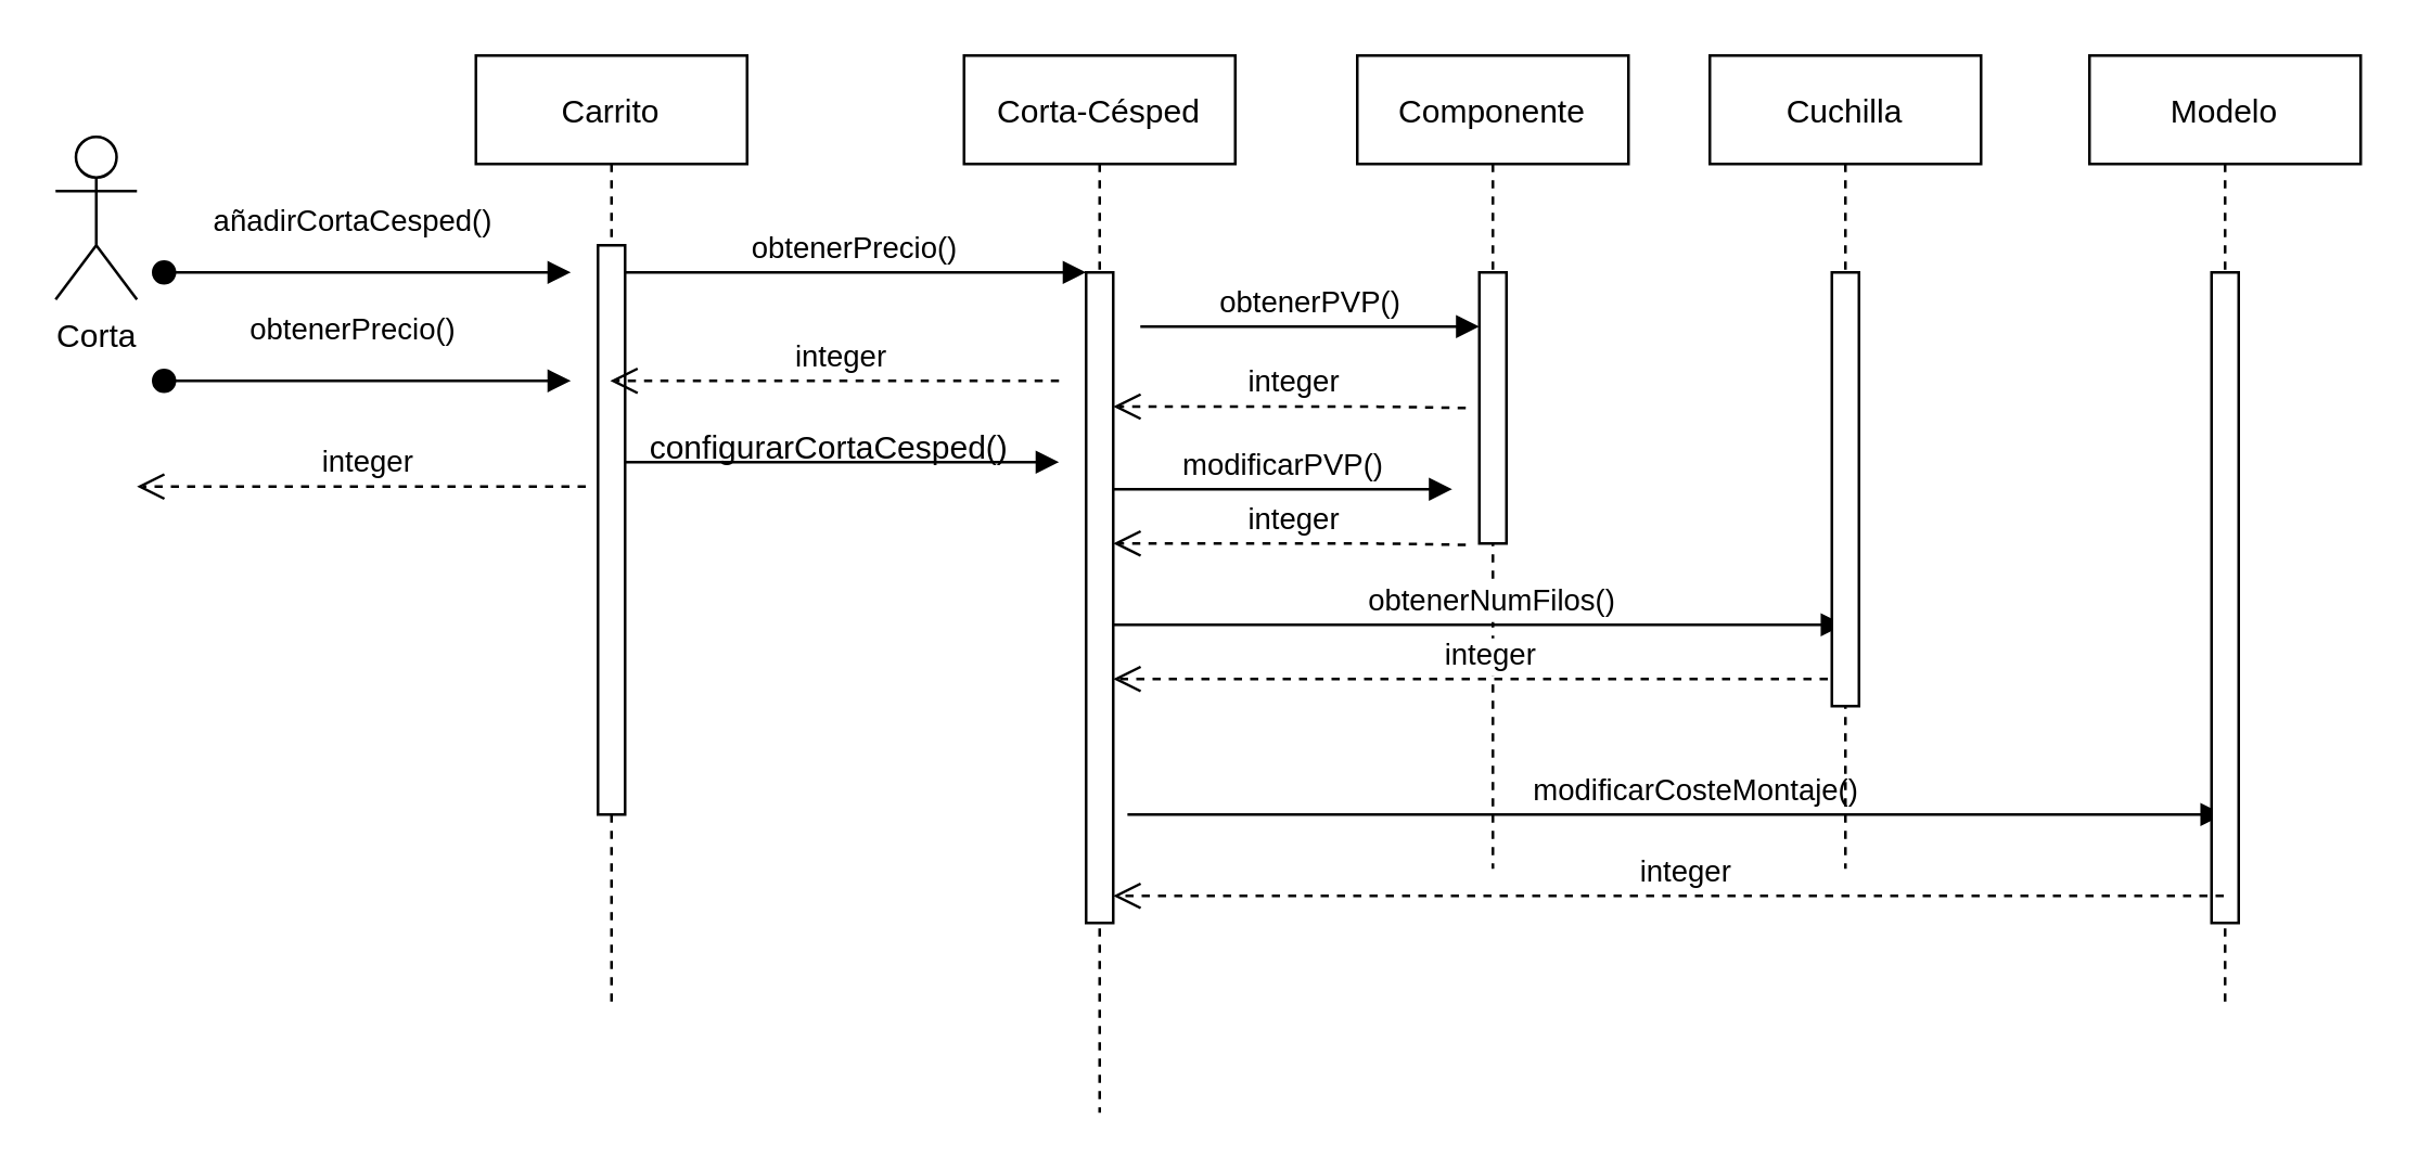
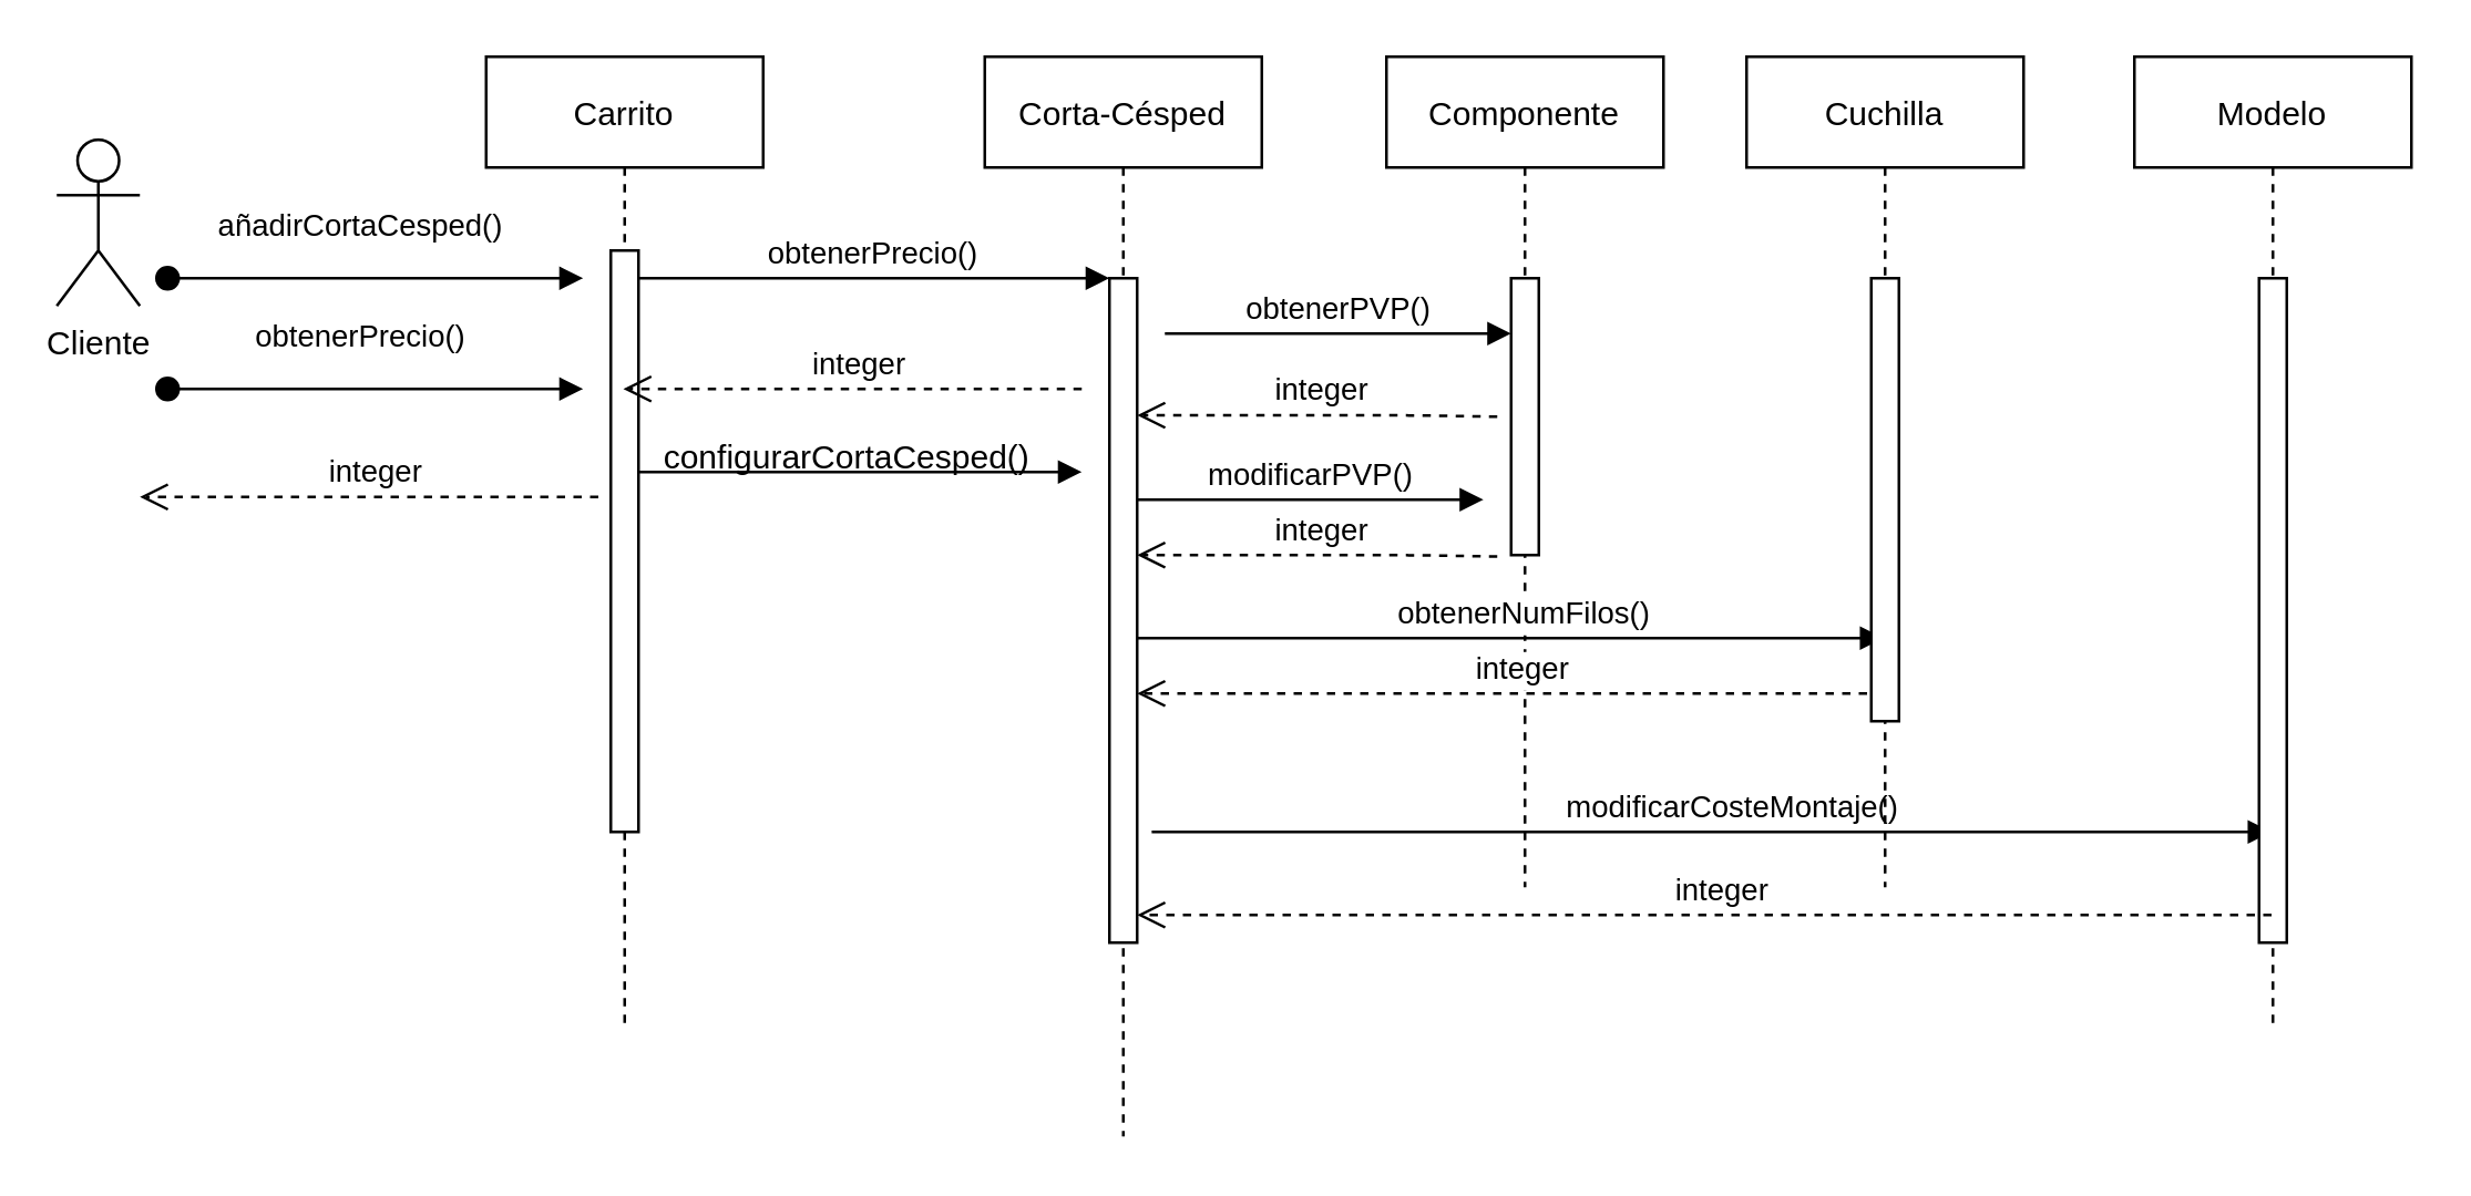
- <mxCell id="8" value="Corta" style="shape=umlActor;verticalLabelPosition=bottom;verticalAlign=top;html=1;outlineConnect=0;" parent="1" vertex="1"><mxGeometry x="20" y="50" width="30" height="60" as="geometry" /></mxCell>
+ <mxCell id="8" value="Cliente" style="shape=umlActor;verticalLabelPosition=bottom;verticalAlign=top;html=1;outlineConnect=0;" parent="1" vertex="1"><mxGeometry x="20" y="50" width="30" height="60" as="geometry" /></mxCell>
